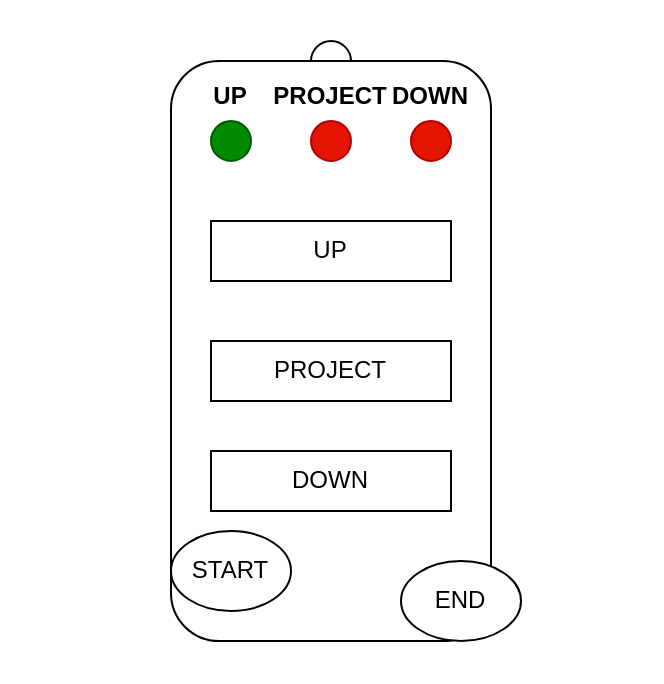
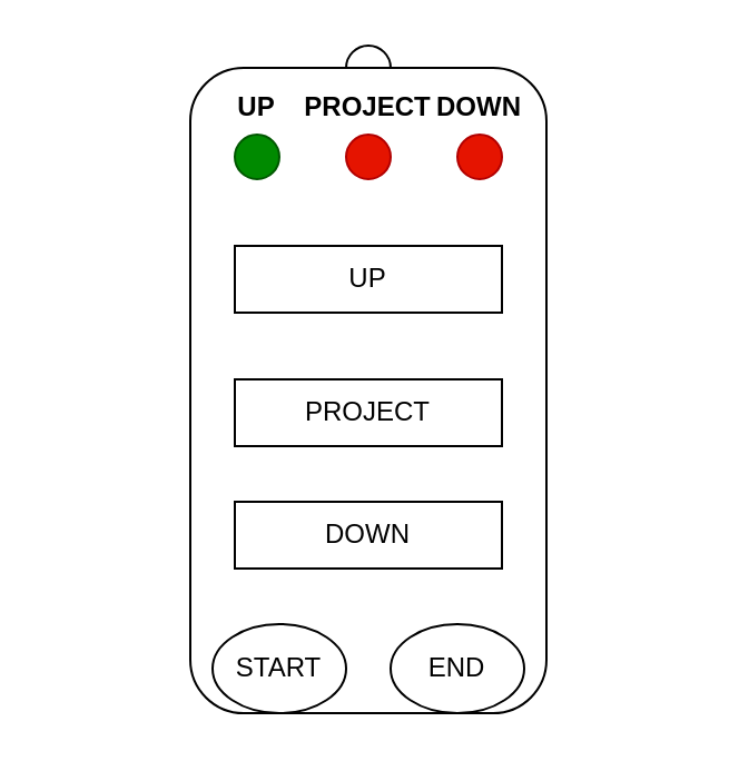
- <mxCell id="13" value="START" style="ellipse;whiteSpace=wrap;html=1;" vertex="1" parent="1"><mxGeometry x="85" y="265" width="60" height="40" as="geometry" /></mxCell>
+ <mxCell id="13" value="START" style="ellipse;whiteSpace=wrap;html=1;" vertex="1" parent="1"><mxGeometry x="95" y="280" width="60" height="40" as="geometry" /></mxCell>
- <mxCell id="14" value="END" style="ellipse;whiteSpace=wrap;html=1;" vertex="1" parent="1"><mxGeometry x="200" y="280" width="60" height="40" as="geometry" /></mxCell>
+ <mxCell id="14" value="END" style="ellipse;whiteSpace=wrap;html=1;" vertex="1" parent="1"><mxGeometry x="175" y="280" width="60" height="40" as="geometry" /></mxCell>
